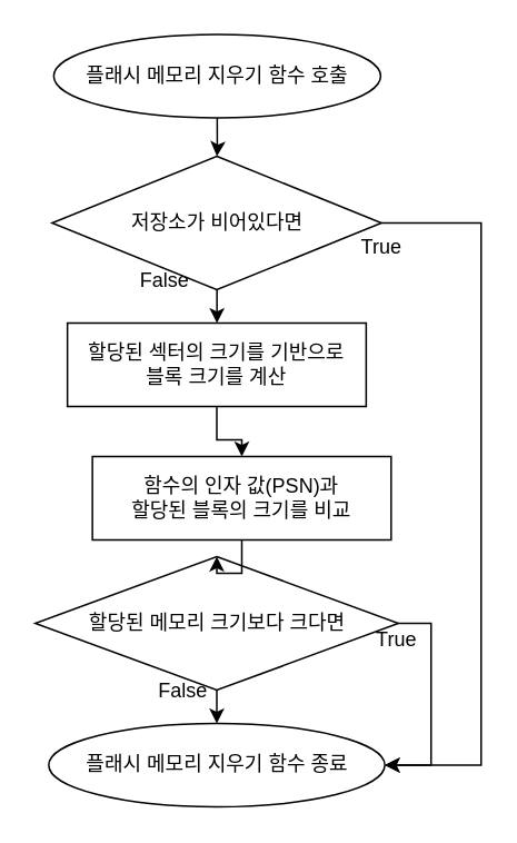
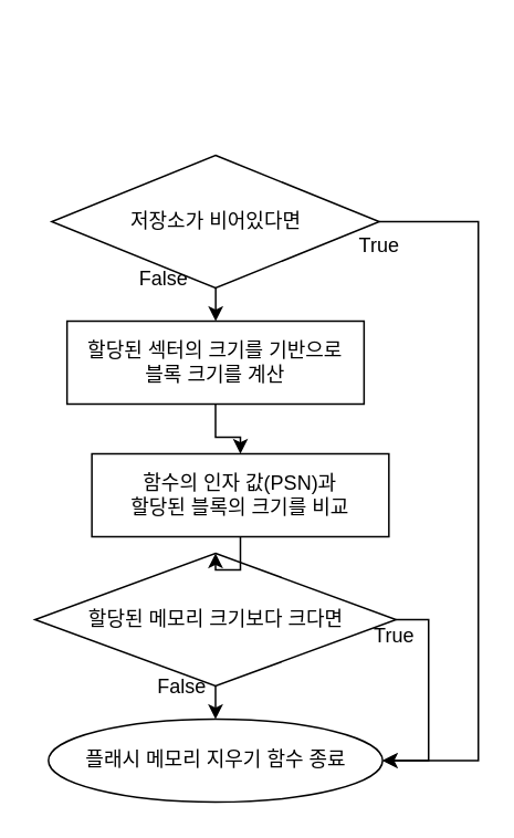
- <mxCell id="3" value="플래시 메모리 지우기 함수 호출" style="ellipse;whiteSpace=wrap;html=1;" parent="1" vertex="1"><mxGeometry x="31.75" y="20" width="196" height="50" as="geometry" /></mxCell>
- <mxCell id="2" value="" style="edgeStyle=orthogonalEdgeStyle;rounded=0;orthogonalLoop=1;jettySize=auto;html=1;" parent="1" source="3" target="8" edge="1"><mxGeometry relative="1" as="geometry" /></mxCell>
